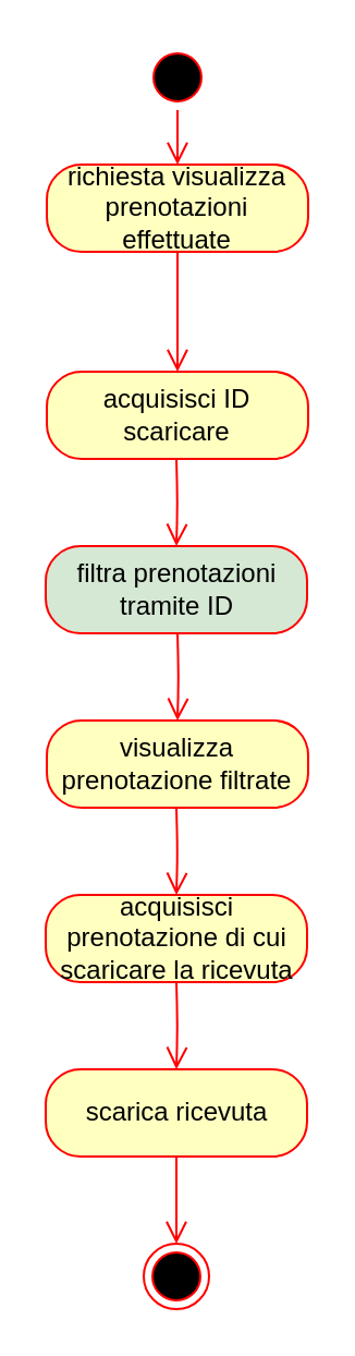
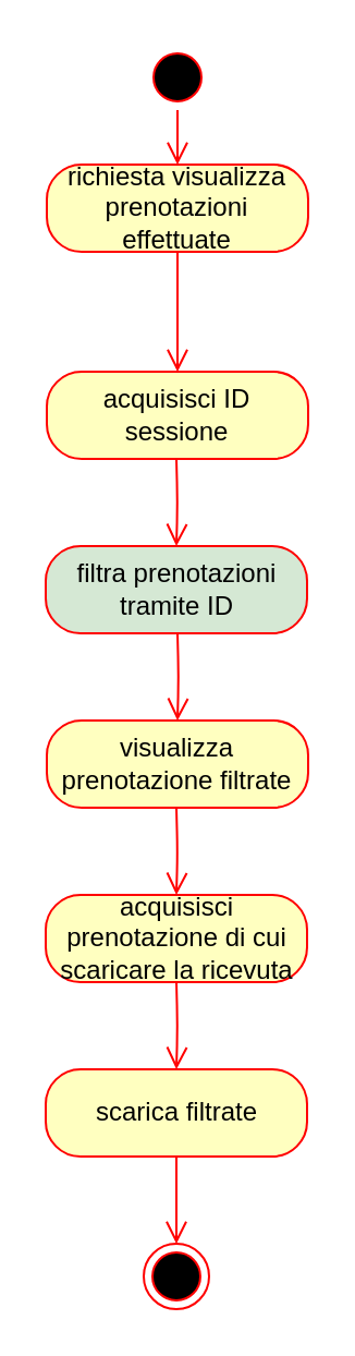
- <mxCell id="7" value="acquisisci ID scaricare" style="rounded=1;whiteSpace=wrap;html=1;arcSize=40;fontColor=#000000;fillColor=#ffffc0;strokeColor=#ff0000;" vertex="1" parent="1"><mxGeometry x="21" y="170" width="120" height="40" as="geometry" /></mxCell>
+ <mxCell id="7" value="acquisisci ID sessione" style="rounded=1;whiteSpace=wrap;html=1;arcSize=40;fontColor=#000000;fillColor=#ffffc0;strokeColor=#ff0000;" vertex="1" parent="1"><mxGeometry x="21" y="170" width="120" height="40" as="geometry" /></mxCell>
- <mxCell id="15" value="scarica ricevuta" style="rounded=1;whiteSpace=wrap;html=1;arcSize=40;fontColor=#000000;fillColor=#ffffc0;strokeColor=#ff0000;" vertex="1" parent="1"><mxGeometry x="20.5" y="490" width="120" height="40" as="geometry" /></mxCell>
+ <mxCell id="15" value="scarica filtrate" style="rounded=1;whiteSpace=wrap;html=1;arcSize=40;fontColor=#000000;fillColor=#ffffc0;strokeColor=#ff0000;" vertex="1" parent="1"><mxGeometry x="20.5" y="490" width="120" height="40" as="geometry" /></mxCell>
